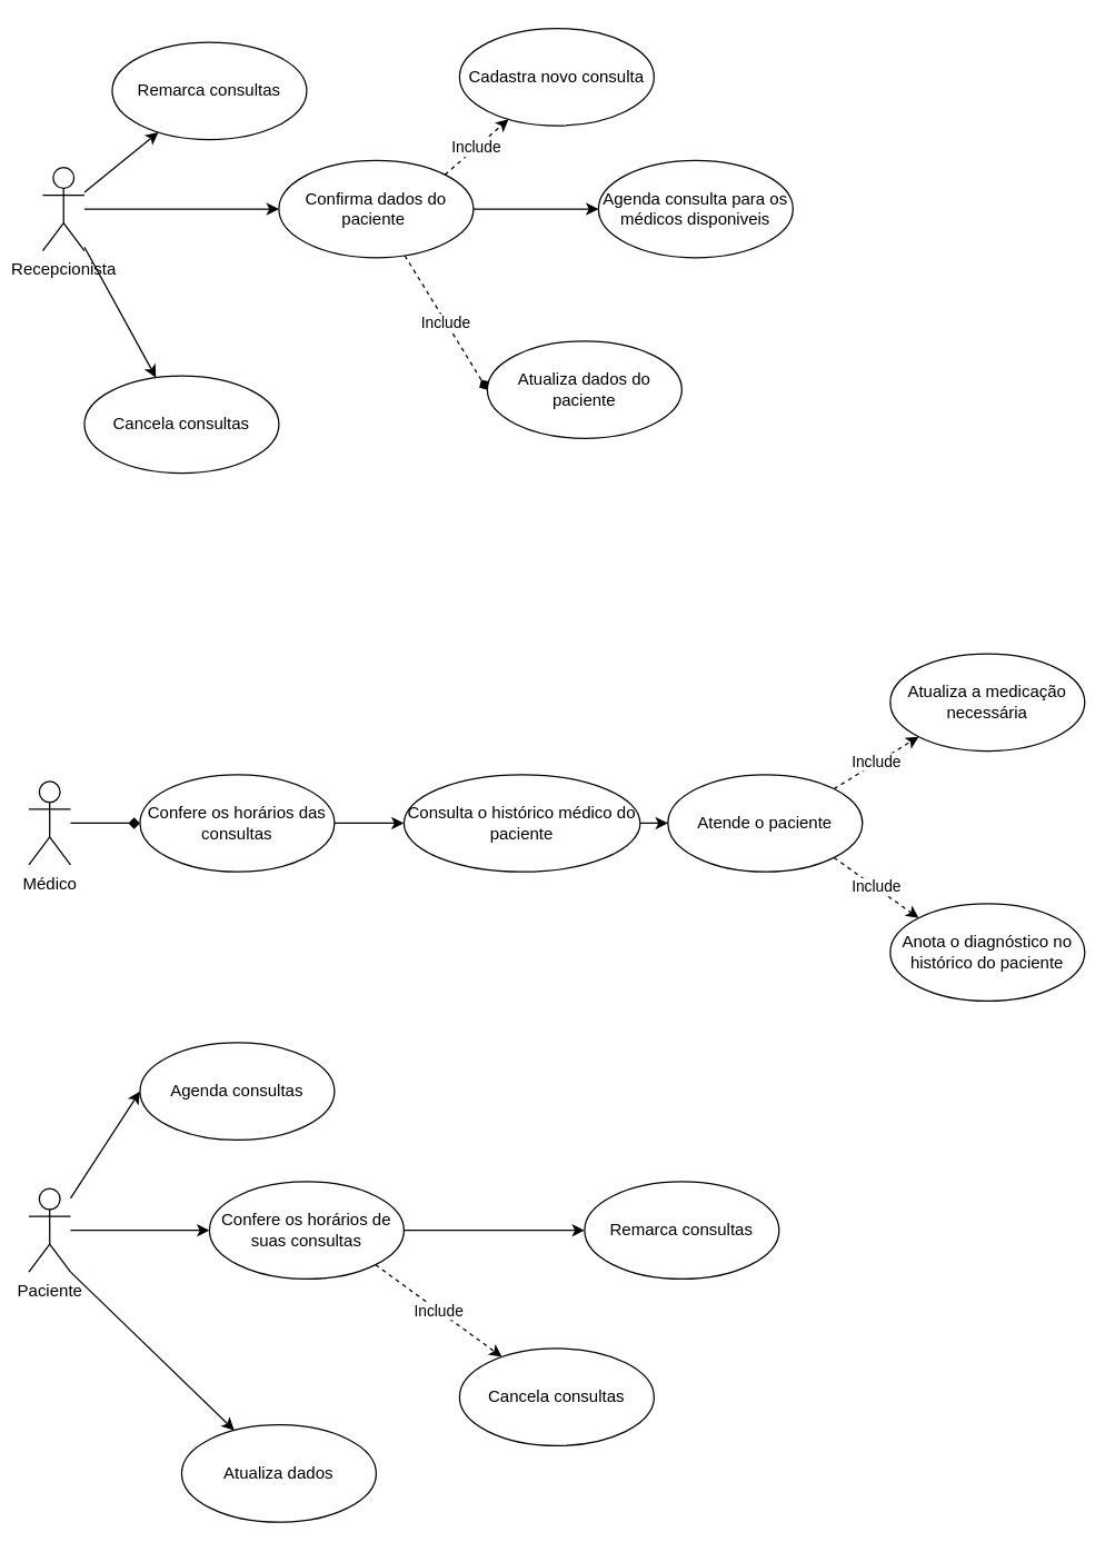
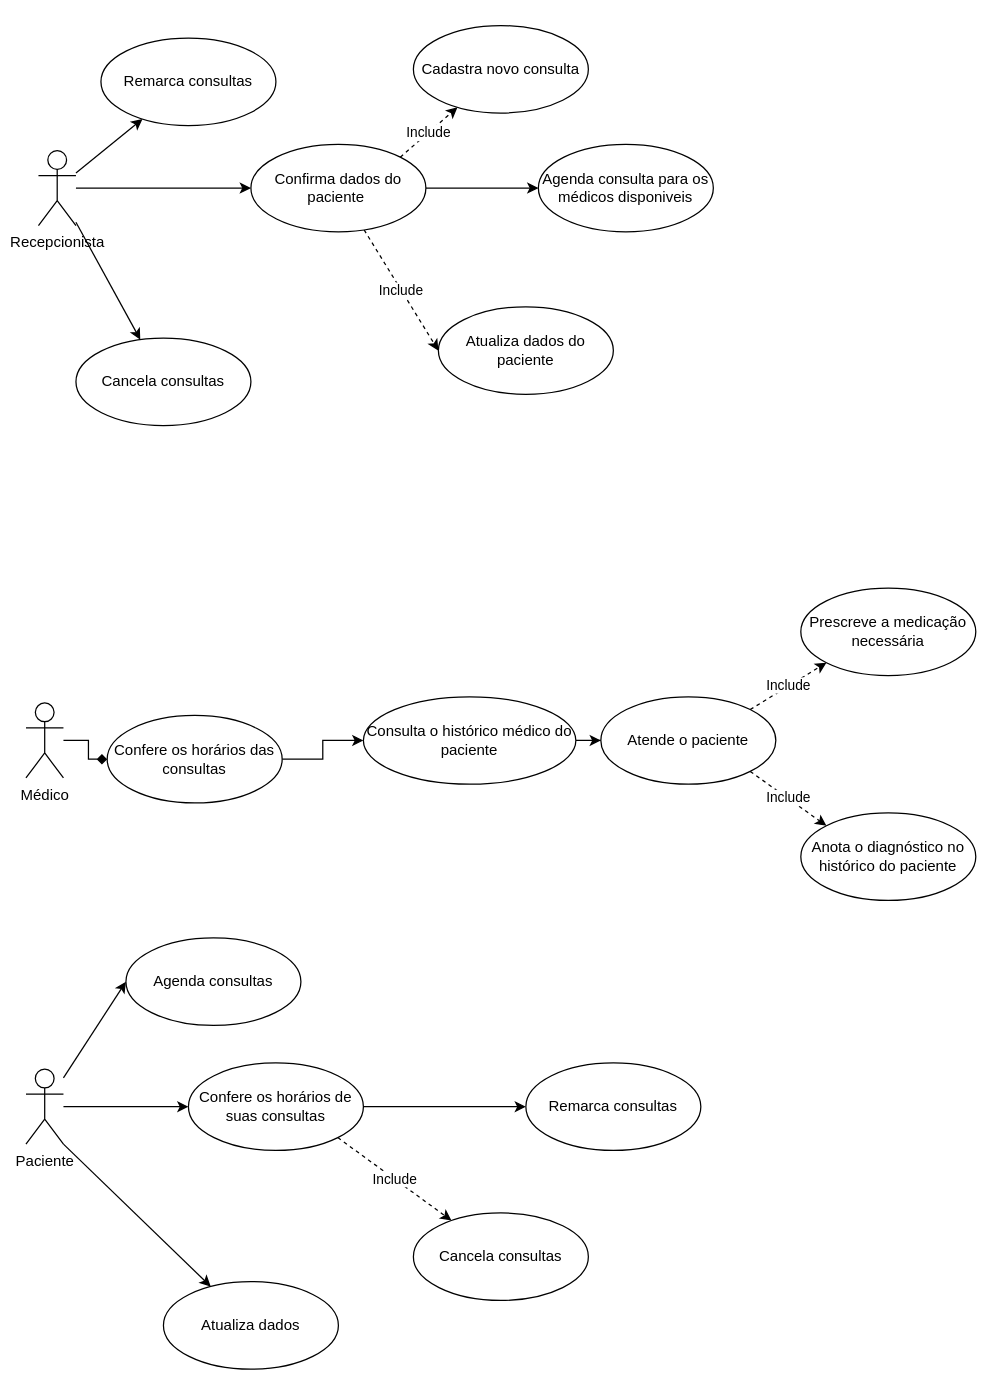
- <mxCell id="8" value="Include" style="rounded=0;orthogonalLoop=1;jettySize=auto;html=1;entryX=0;entryY=0.5;entryDx=0;entryDy=0;dashed=1;endArrow=diamond;" edge="1" parent="1" source="10" target="22"><mxGeometry relative="1" as="geometry"><mxPoint x="480" y="265" as="targetPoint" /></mxGeometry></mxCell>
+ <mxCell id="8" value="Include" style="rounded=0;orthogonalLoop=1;jettySize=auto;html=1;entryX=0;entryY=0.5;entryDx=0;entryDy=0;dashed=1;" edge="1" parent="1" source="10" target="22"><mxGeometry relative="1" as="geometry"><mxPoint x="480" y="265" as="targetPoint" /></mxGeometry></mxCell>
- <mxCell id="21" value="Atualiza a medicação necessária" style="ellipse;whiteSpace=wrap;html=1;" vertex="1" parent="1"><mxGeometry x="640" y="470" width="140" height="70" as="geometry" /></mxCell>
+ <mxCell id="21" value="Prescreve a medicação necessária" style="ellipse;whiteSpace=wrap;html=1;" vertex="1" parent="1"><mxGeometry x="640" y="470" width="140" height="70" as="geometry" /></mxCell>
- <mxCell id="14" value="Confere os horários das consultas" style="ellipse;whiteSpace=wrap;html=1;" vertex="1" parent="1"><mxGeometry x="100" y="557" width="140" height="70" as="geometry" /></mxCell>
+ <mxCell id="14" value="Confere os horários das consultas" style="ellipse;whiteSpace=wrap;html=1;" vertex="1" parent="1"><mxGeometry x="85" y="572" width="140" height="70" as="geometry" /></mxCell>
